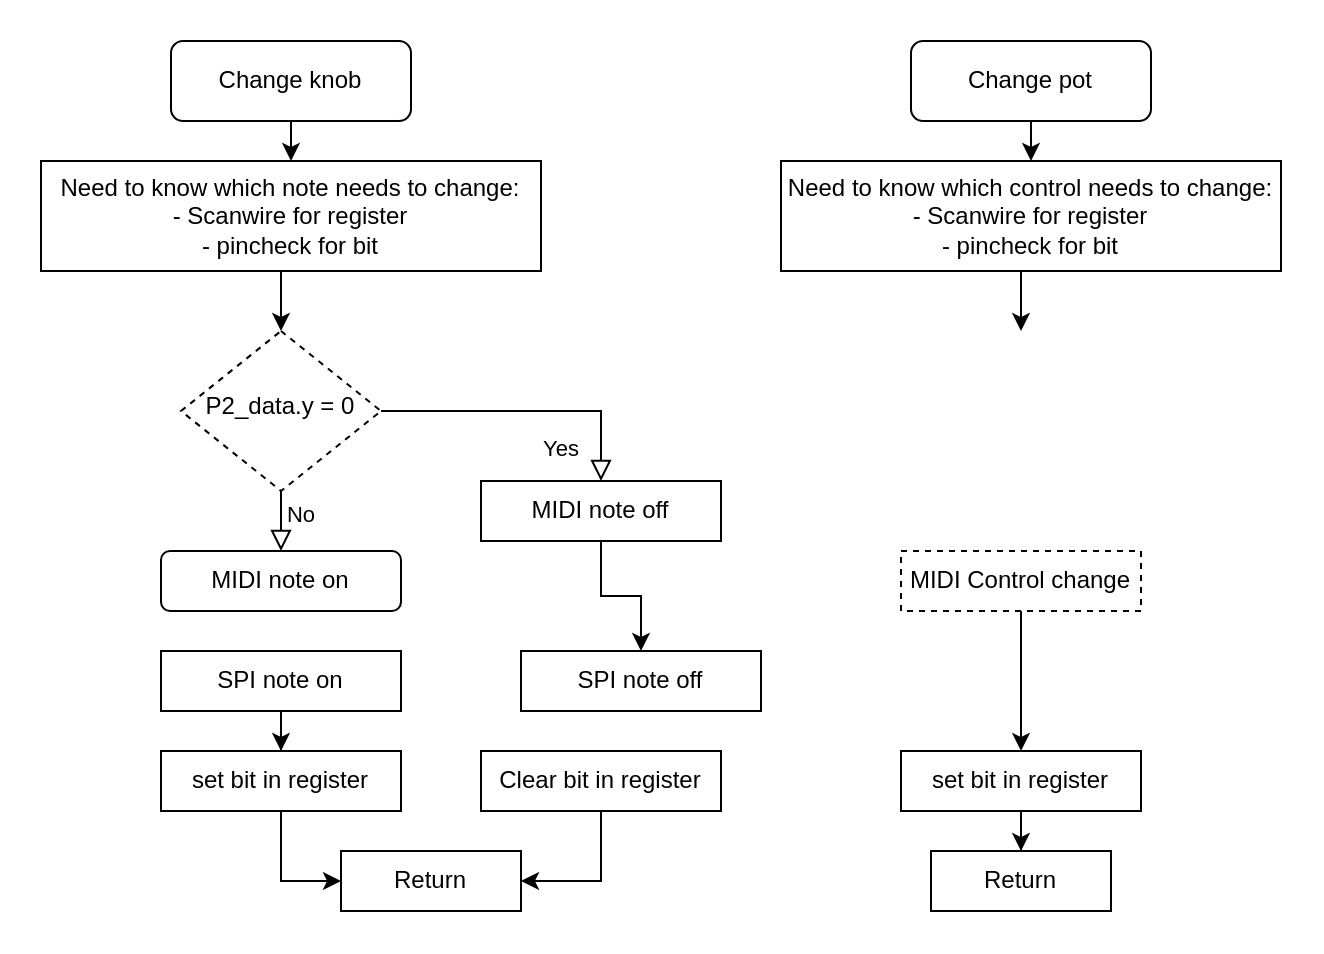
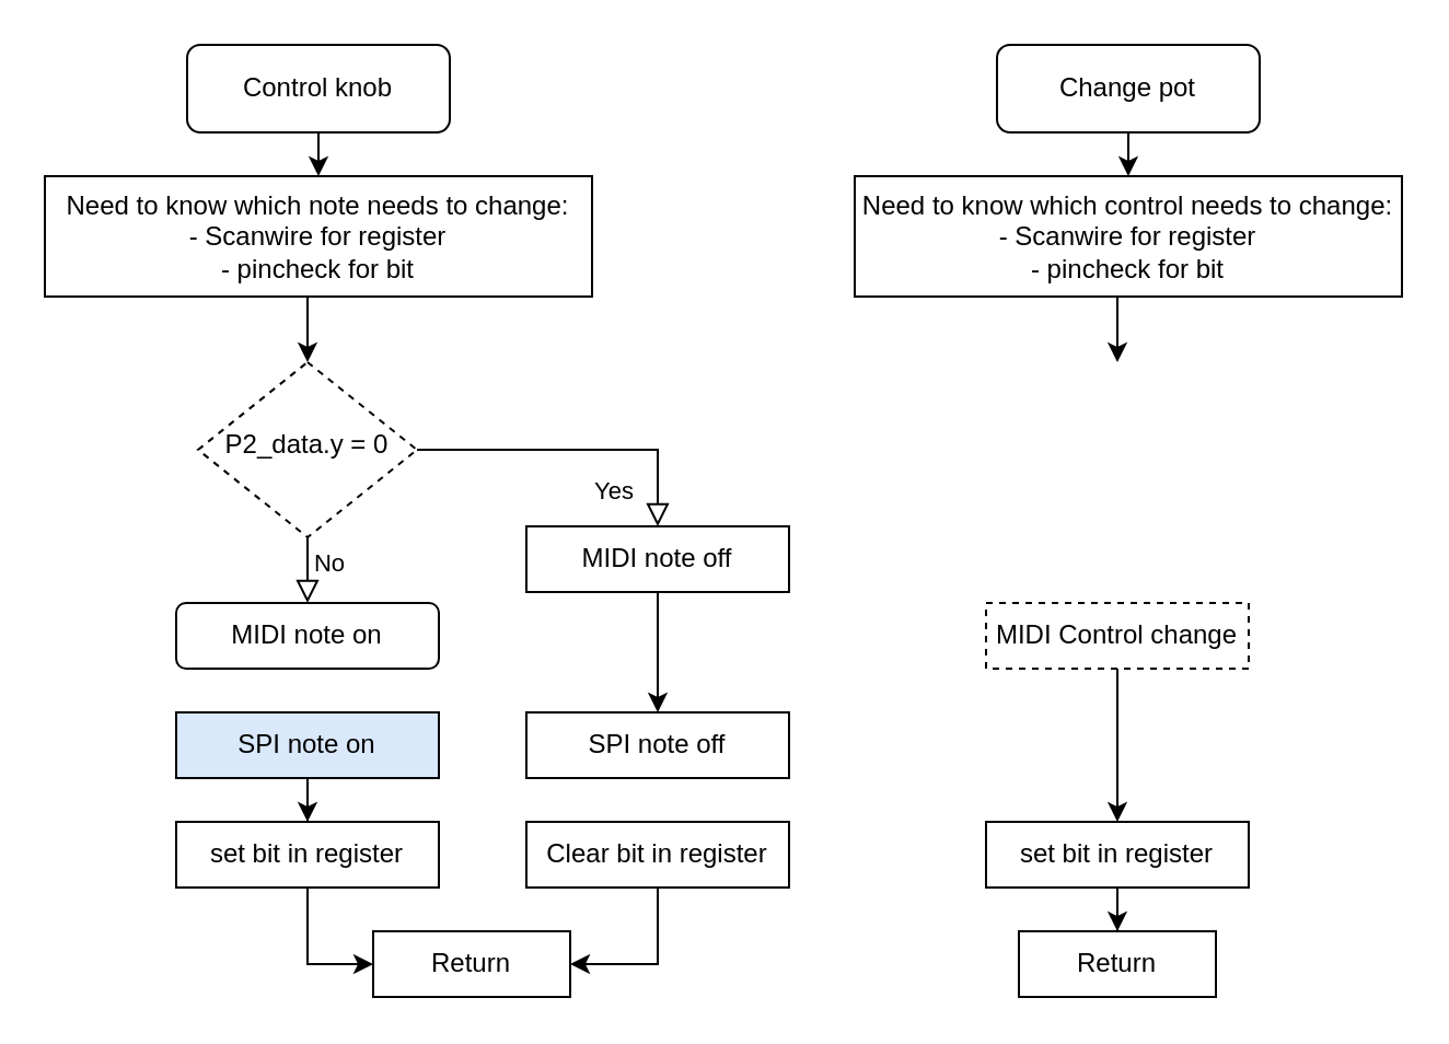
- <mxCell id="2" value="Change knob" style="rounded=1;whiteSpace=wrap;html=1;fontSize=12;glass=0;strokeWidth=1;shadow=0;" vertex="1" parent="1"><mxGeometry x="85" y="20" width="120" height="40" as="geometry" /></mxCell>
+ <mxCell id="2" value="Control knob" style="rounded=1;whiteSpace=wrap;html=1;fontSize=12;glass=0;strokeWidth=1;shadow=0;" vertex="1" parent="1"><mxGeometry x="85" y="20" width="120" height="40" as="geometry" /></mxCell>
- <mxCell id="16" value="SPI note on" style="rounded=0;whiteSpace=wrap;html=1;" vertex="1" parent="1"><mxGeometry x="80" y="325" width="120" height="30" as="geometry" /></mxCell>
+ <mxCell id="16" value="SPI note on" style="rounded=0;whiteSpace=wrap;html=1;fillColor=#dae8fc;" vertex="1" parent="1"><mxGeometry x="80" y="325" width="120" height="30" as="geometry" /></mxCell>
- <mxCell id="11" value="SPI note off" style="rounded=0;whiteSpace=wrap;html=1;" vertex="1" parent="1"><mxGeometry x="260" y="325" width="120" height="30" as="geometry" /></mxCell>
+ <mxCell id="11" value="SPI note off" style="rounded=0;whiteSpace=wrap;html=1;" vertex="1" parent="1"><mxGeometry x="240" y="325" width="120" height="30" as="geometry" /></mxCell>
